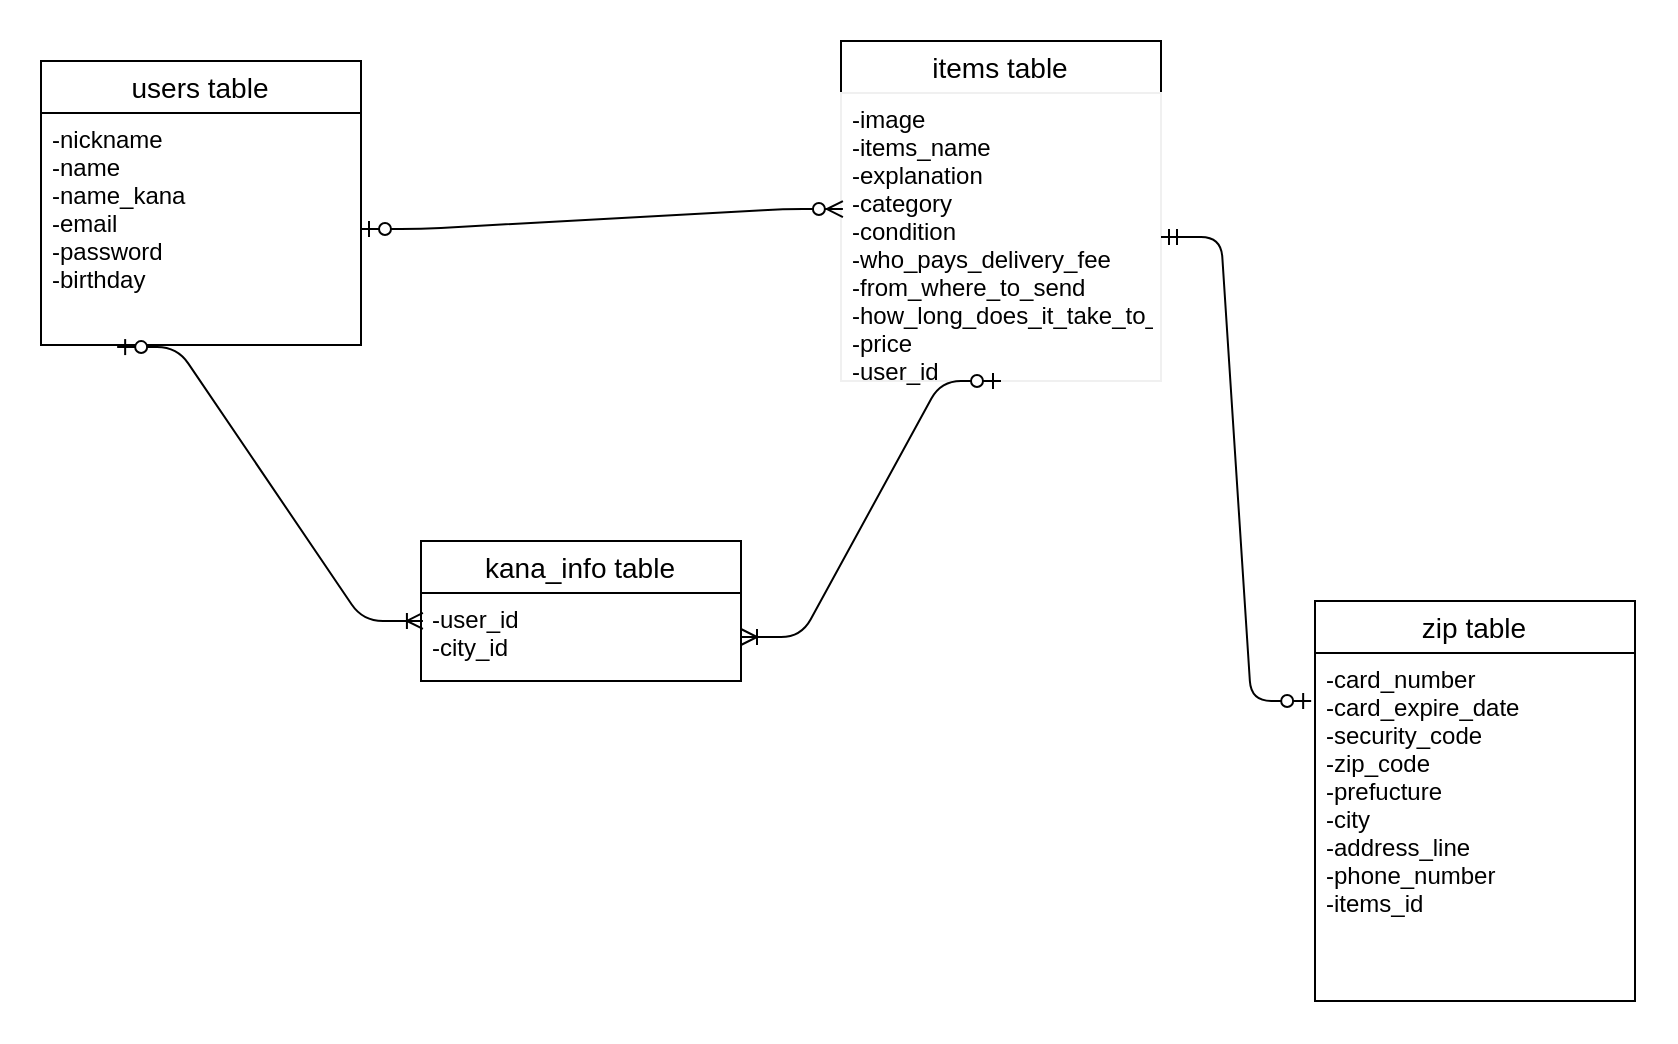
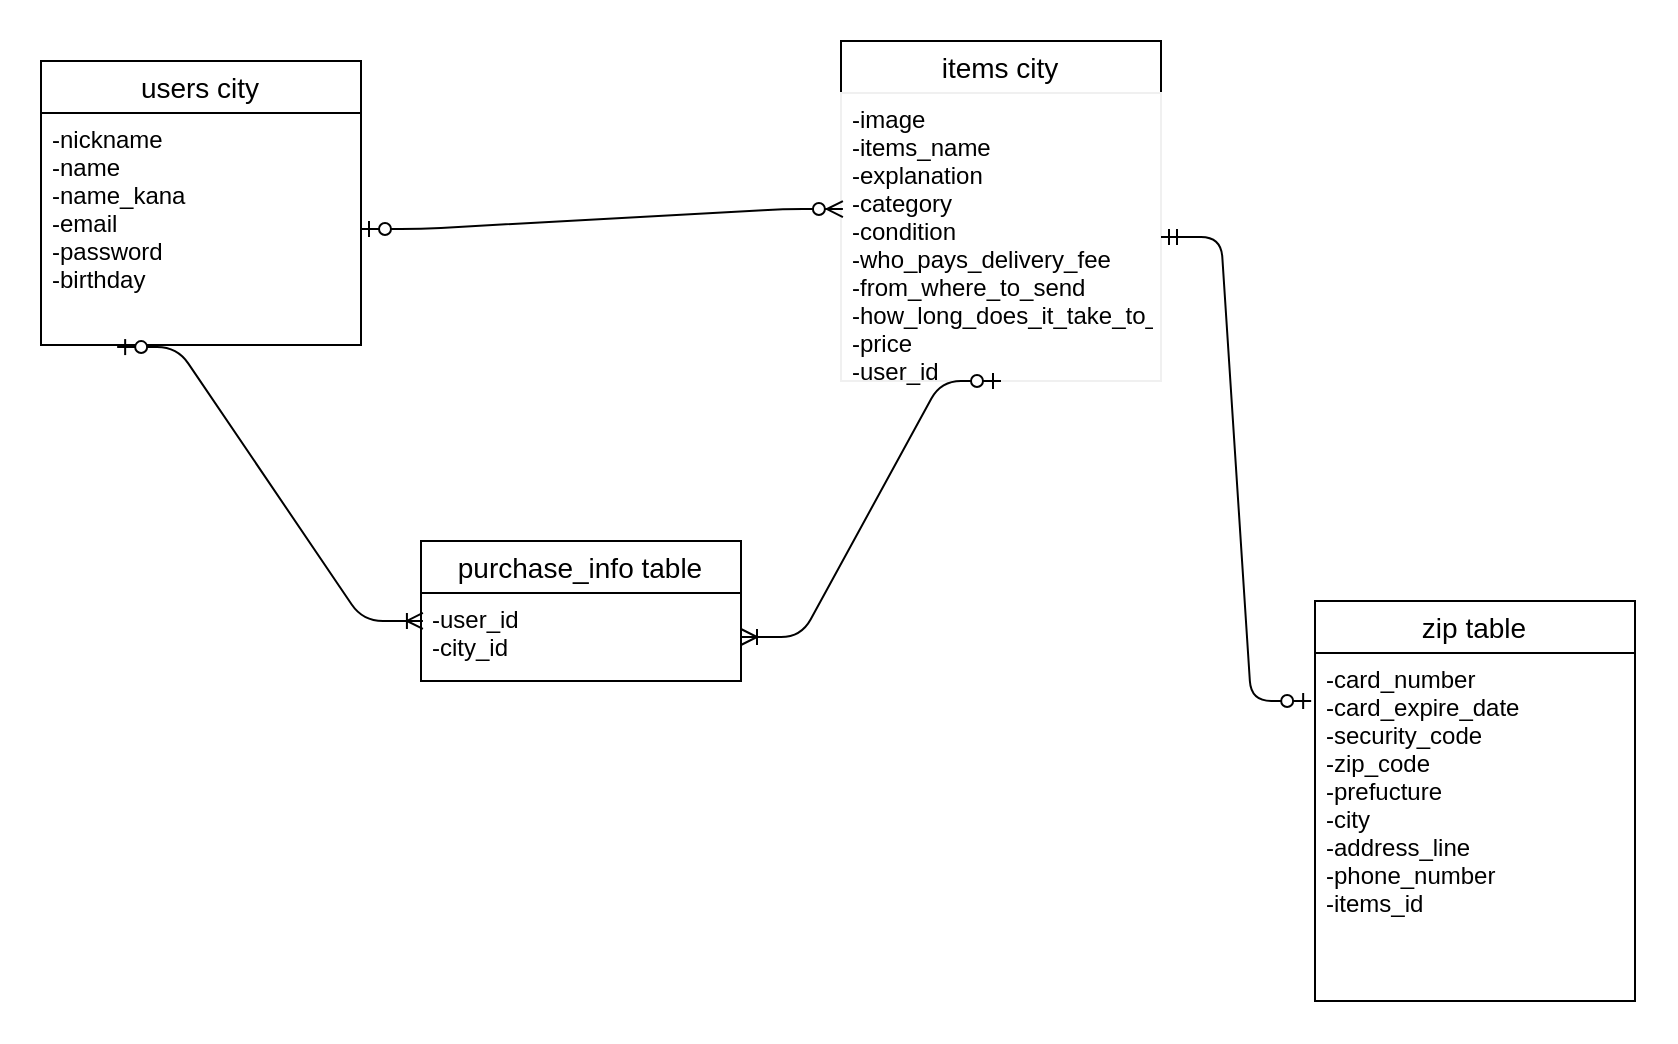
- <mxCell id="4" value="items table" style="swimlane;fontStyle=0;childLayout=stackLayout;horizontal=1;startSize=26;horizontalStack=0;resizeParent=1;resizeParentMax=0;resizeLast=0;collapsible=1;marginBottom=0;align=center;fontSize=14;" vertex="1" parent="1"><mxGeometry x="420" y="20" width="160" height="170" as="geometry" /></mxCell>
+ <mxCell id="4" value="items city" style="swimlane;fontStyle=0;childLayout=stackLayout;horizontal=1;startSize=26;horizontalStack=0;resizeParent=1;resizeParentMax=0;resizeLast=0;collapsible=1;marginBottom=0;align=center;fontSize=14;" vertex="1" parent="1"><mxGeometry x="420" y="20" width="160" height="170" as="geometry" /></mxCell>
- <mxCell id="2" value="users table" style="swimlane;fontStyle=0;childLayout=stackLayout;horizontal=1;startSize=26;horizontalStack=0;resizeParent=1;resizeParentMax=0;resizeLast=0;collapsible=1;marginBottom=0;align=center;fontSize=14;" vertex="1" parent="1"><mxGeometry x="20" y="30" width="160" height="142" as="geometry" /></mxCell>
+ <mxCell id="2" value="users city" style="swimlane;fontStyle=0;childLayout=stackLayout;horizontal=1;startSize=26;horizontalStack=0;resizeParent=1;resizeParentMax=0;resizeLast=0;collapsible=1;marginBottom=0;align=center;fontSize=14;" vertex="1" parent="1"><mxGeometry x="20" y="30" width="160" height="142" as="geometry" /></mxCell>
- <mxCell id="6" value="kana_info table" style="swimlane;fontStyle=0;childLayout=stackLayout;horizontal=1;startSize=26;horizontalStack=0;resizeParent=1;resizeParentMax=0;resizeLast=0;collapsible=1;marginBottom=0;align=center;fontSize=14;" vertex="1" parent="1"><mxGeometry x="210" y="270" width="160" height="70" as="geometry" /></mxCell>
+ <mxCell id="6" value="purchase_info table" style="swimlane;fontStyle=0;childLayout=stackLayout;horizontal=1;startSize=26;horizontalStack=0;resizeParent=1;resizeParentMax=0;resizeLast=0;collapsible=1;marginBottom=0;align=center;fontSize=14;" vertex="1" parent="1"><mxGeometry x="210" y="270" width="160" height="70" as="geometry" /></mxCell>
